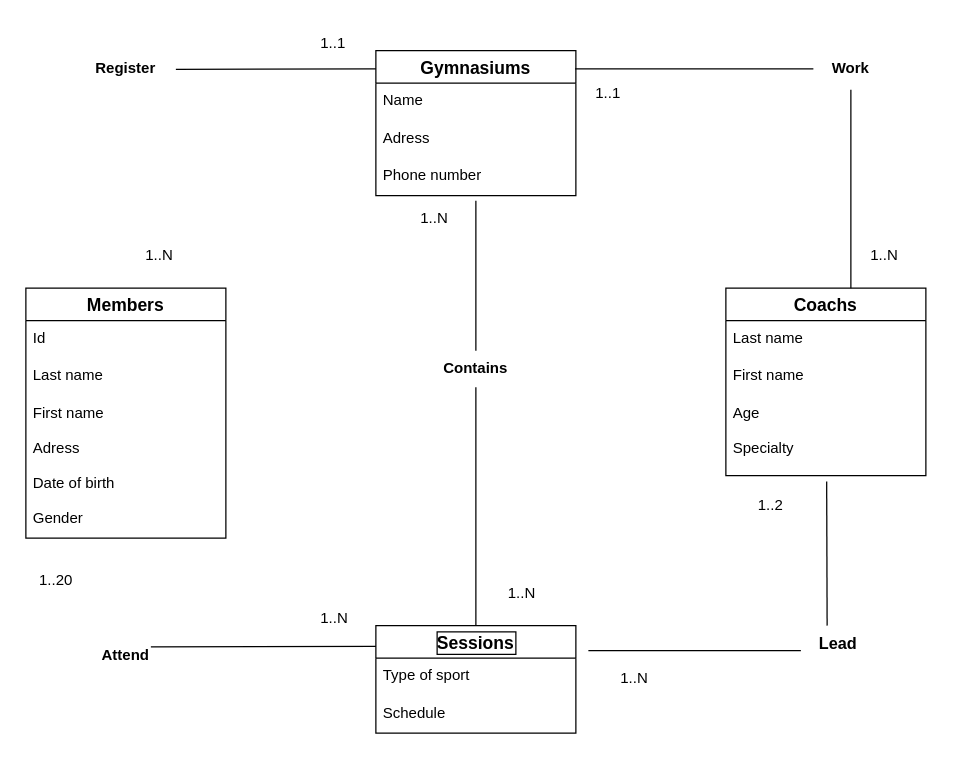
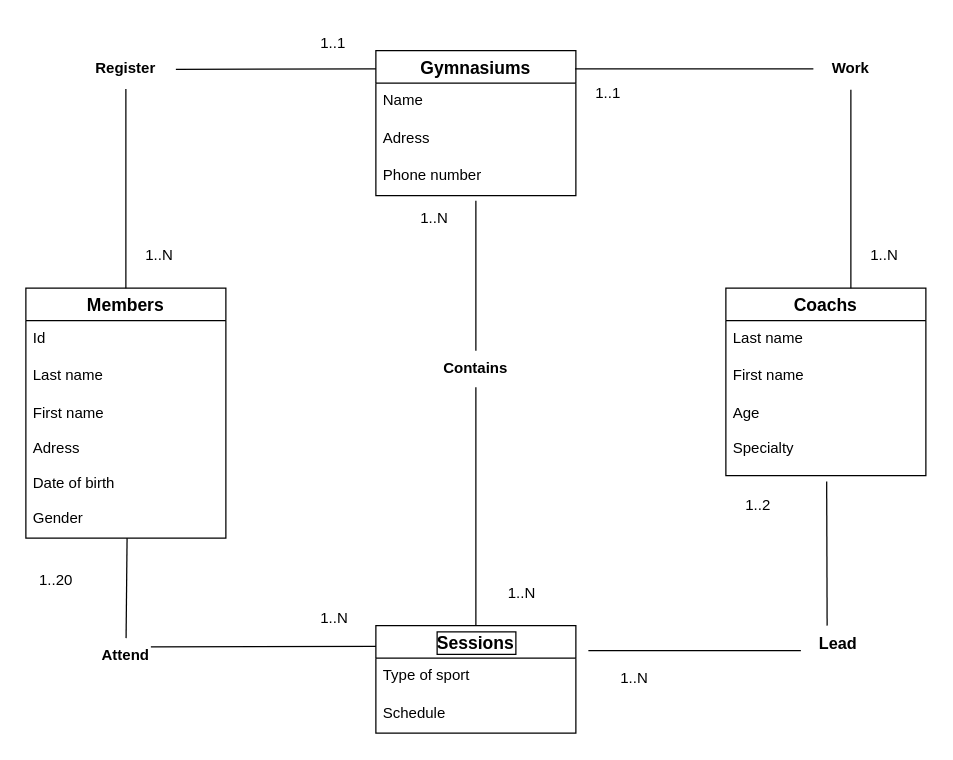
+ <mxCell id="25" value="" style="endArrow=none;html=1;rounded=0;exitX=0.5;exitY=1.022;exitDx=0;exitDy=0;exitPerimeter=0;entryX=0.5;entryY=0;entryDx=0;entryDy=0;" edge="1" parent="1" source="17" target="9"><mxGeometry relative="1" as="geometry"><mxPoint x="70" y="140" as="sourcePoint" /><mxPoint x="230" y="140" as="targetPoint" /></mxGeometry></mxCell>
- <mxCell id="39" value="1..2" style="text;strokeColor=none;fillColor=none;spacingLeft=4;spacingRight=4;overflow=hidden;rotatable=0;points=[[0,0.5],[1,0.5]];portConstraint=eastwest;fontSize=12;" vertex="1" parent="1"><mxGeometry x="600" y="390" width="40" height="30" as="geometry" /></mxCell>
+ <mxCell id="39" value="1..2" style="text;strokeColor=none;fillColor=none;spacingLeft=4;spacingRight=4;overflow=hidden;rotatable=0;points=[[0,0.5],[1,0.5]];portConstraint=eastwest;fontSize=12;" vertex="1" parent="1"><mxGeometry x="590" y="390" width="40" height="30" as="geometry" /></mxCell>
+ <mxCell id="31" value="" style="endArrow=none;html=1;rounded=0;fontSize=13;exitX=0.506;exitY=1;exitDx=0;exitDy=0;exitPerimeter=0;" edge="1" parent="1" source="12" target="20"><mxGeometry relative="1" as="geometry"><mxPoint x="70" y="470" as="sourcePoint" /><mxPoint x="101" y="500" as="targetPoint" /></mxGeometry></mxCell>
